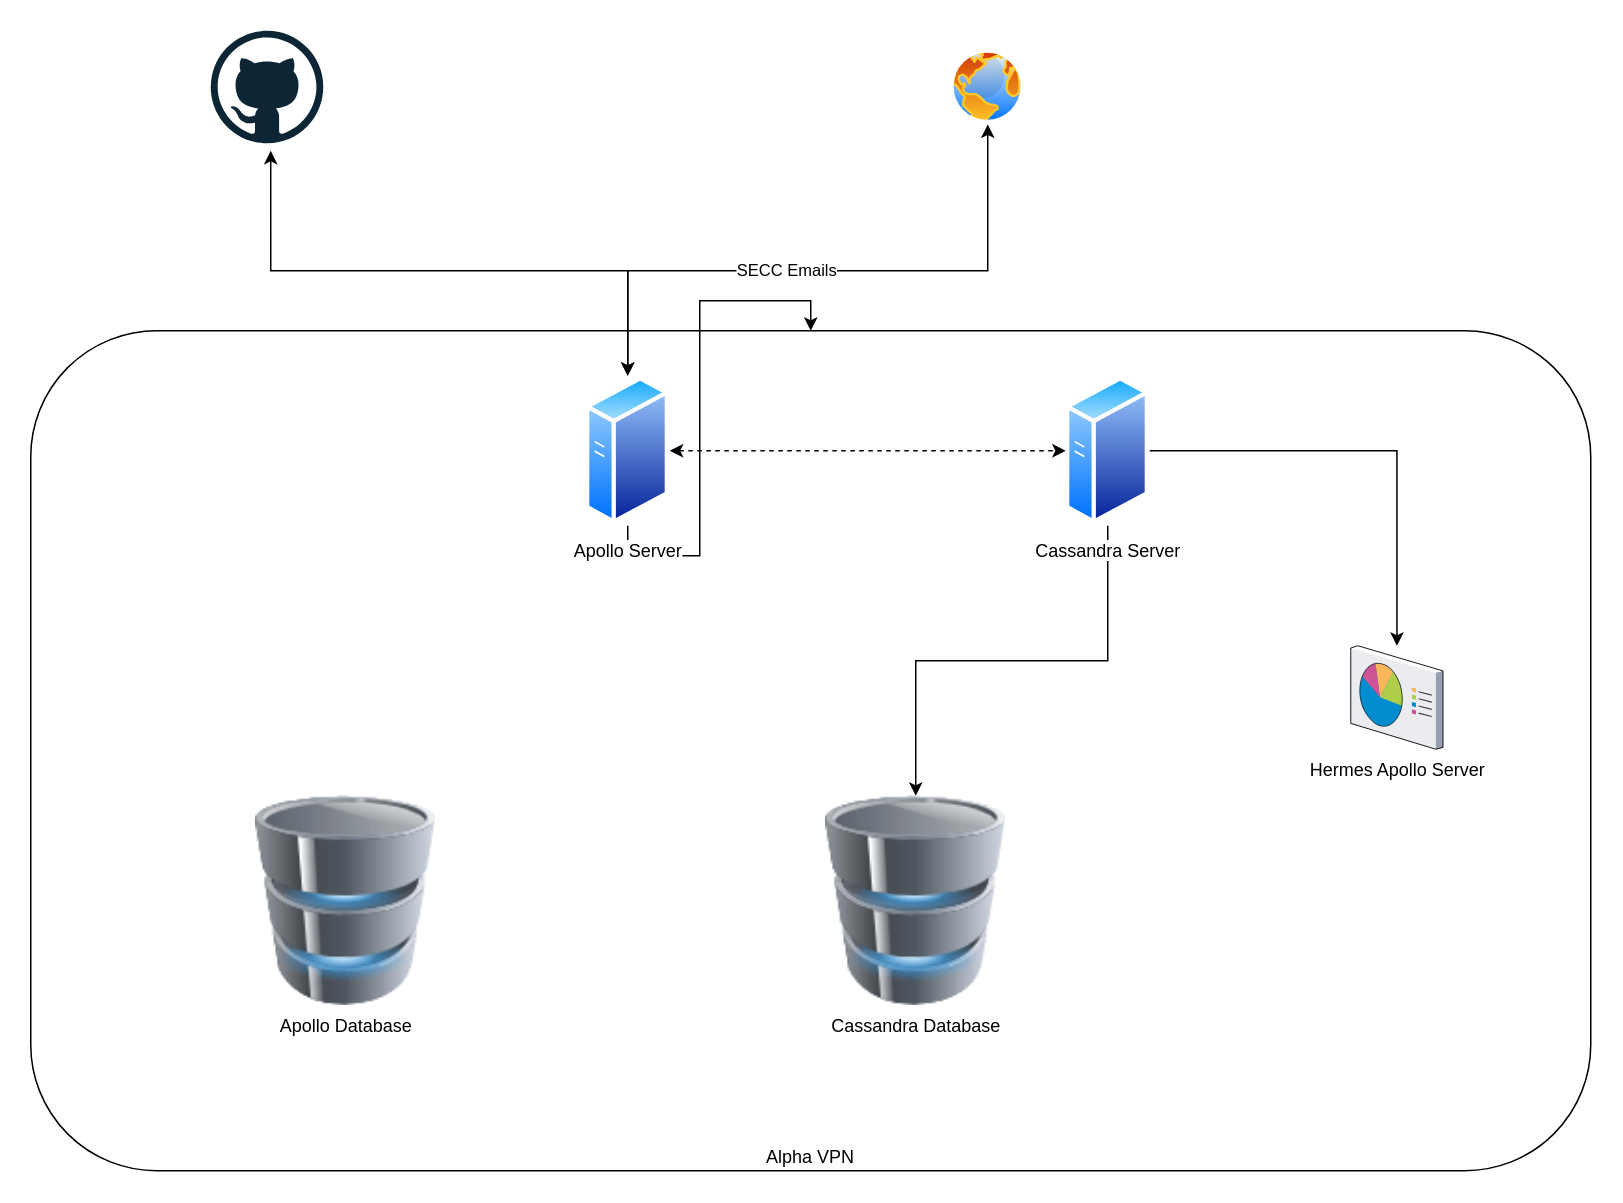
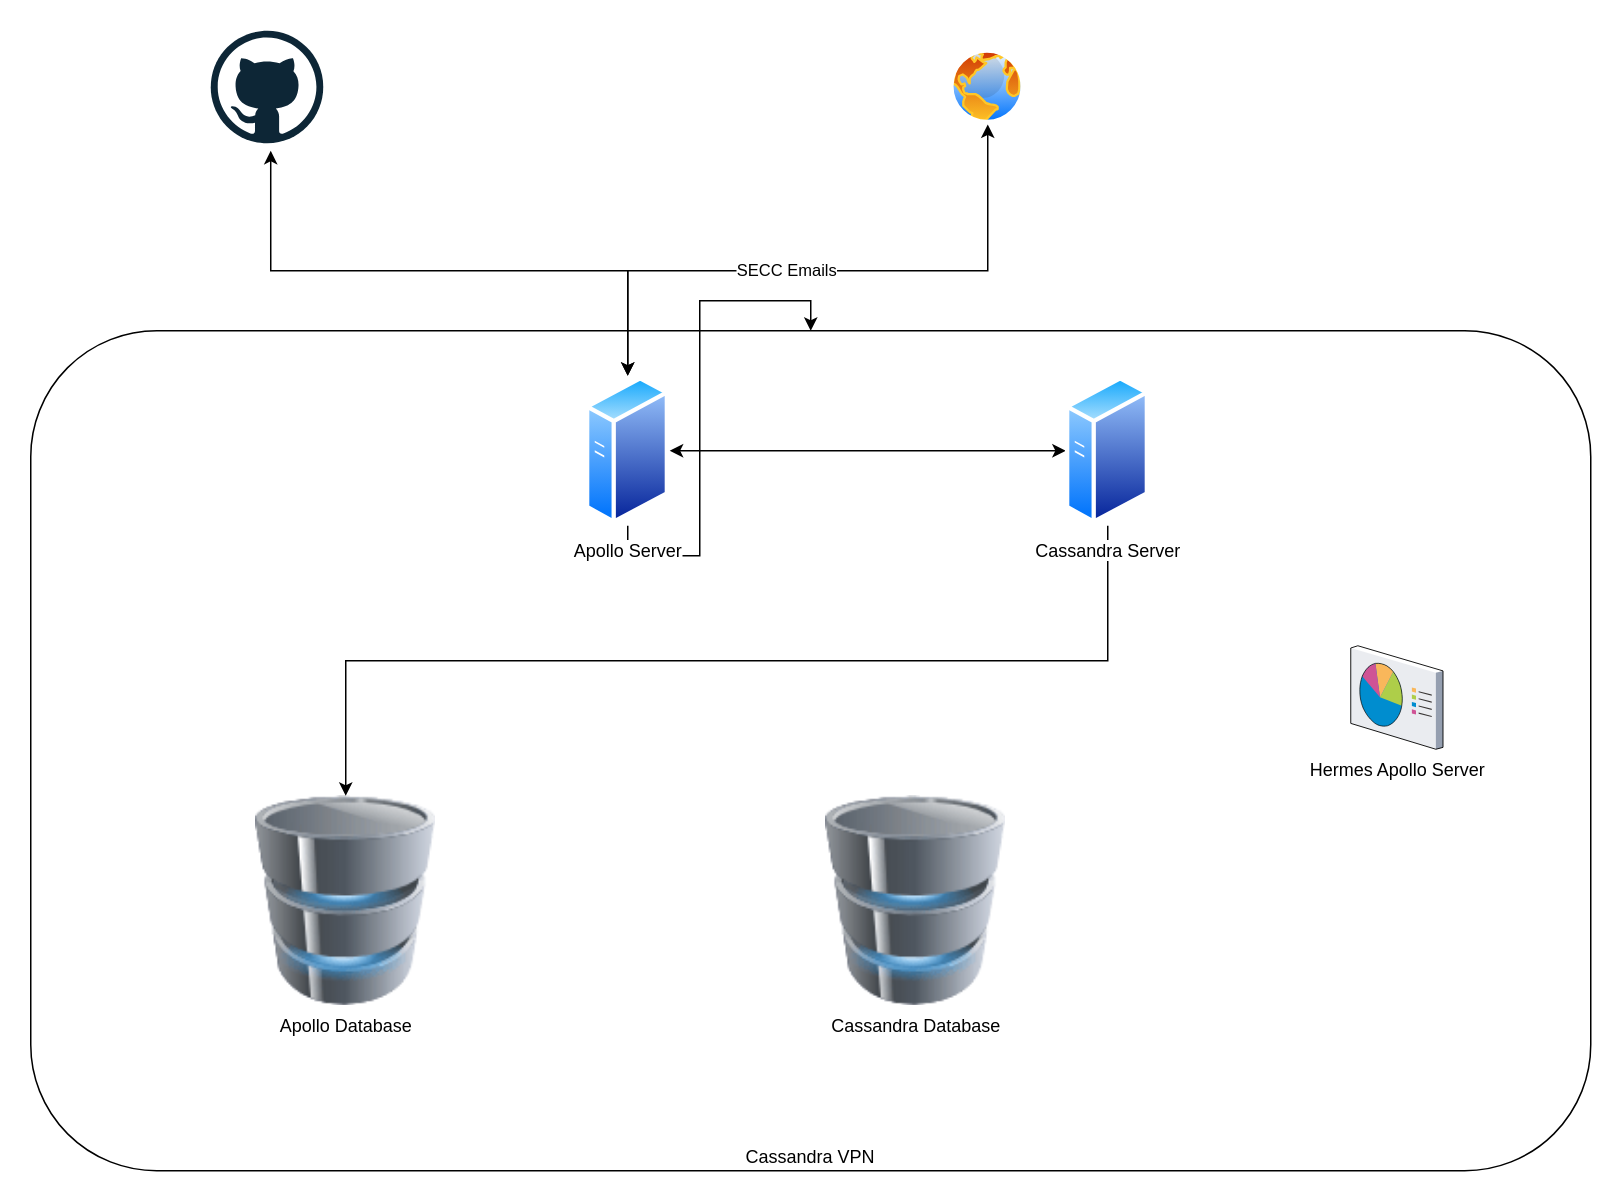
- <mxCell id="9" style="edgeStyle=orthogonalEdgeStyle;rounded=0;orthogonalLoop=1;jettySize=auto;html=1;exitX=1;exitY=0.5;exitDx=0;exitDy=0;entryX=0;entryY=0.5;entryDx=0;entryDy=0;startArrow=classic;startFill=1;dashed=1;" edge="1" parent="1" source="11" target="13"><mxGeometry relative="1" as="geometry" /></mxCell>
+ <mxCell id="9" style="edgeStyle=orthogonalEdgeStyle;rounded=0;orthogonalLoop=1;jettySize=auto;html=1;exitX=1;exitY=0.5;exitDx=0;exitDy=0;entryX=0;entryY=0.5;entryDx=0;entryDy=0;startArrow=classic;startFill=1;" edge="1" parent="1" source="11" target="13"><mxGeometry relative="1" as="geometry" /></mxCell>
- <mxCell id="6" style="edgeStyle=orthogonalEdgeStyle;rounded=0;orthogonalLoop=1;jettySize=auto;html=1;exitX=1;exitY=0.5;exitDx=0;exitDy=0;" edge="1" parent="1" source="13" target="3"><mxGeometry relative="1" as="geometry" /></mxCell>
- <mxCell id="12" style="edgeStyle=orthogonalEdgeStyle;rounded=0;orthogonalLoop=1;jettySize=auto;html=1;exitX=0.5;exitY=1;exitDx=0;exitDy=0;entryX=0.5;entryY=0;entryDx=0;entryDy=0;startArrow=none;startFill=0;" edge="1" parent="1" source="13" target="7"><mxGeometry relative="1" as="geometry" /></mxCell>
+ <mxCell id="12" style="edgeStyle=orthogonalEdgeStyle;rounded=0;orthogonalLoop=1;jettySize=auto;html=1;exitX=0.5;exitY=1;exitDx=0;exitDy=0;startArrow=none;startFill=0;" edge="1" parent="1" source="13" target="5"><mxGeometry relative="1" as="geometry" /></mxCell>
- <mxCell id="2" value="Alpha VPN" style="rounded=1;whiteSpace=wrap;html=1;verticalAlign=bottom;" parent="1" vertex="1"><mxGeometry x="20" y="220" width="1040" height="560" as="geometry" /></mxCell>
+ <mxCell id="2" value="Cassandra VPN" style="rounded=1;whiteSpace=wrap;html=1;verticalAlign=bottom;" parent="1" vertex="1"><mxGeometry x="20" y="220" width="1040" height="560" as="geometry" /></mxCell>
